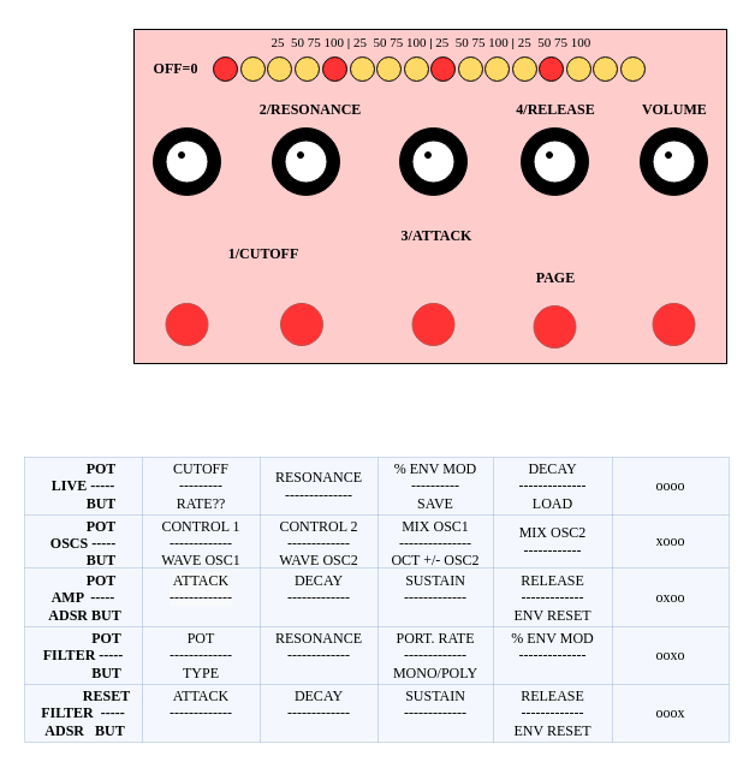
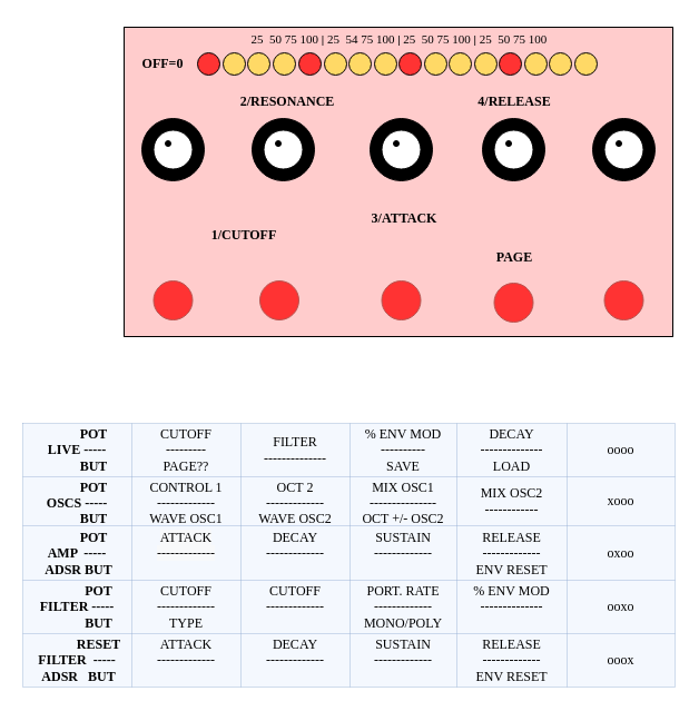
- <mxCell id="91" value="&amp;nbsp;25 &amp;nbsp;50 75 100 &lt;b&gt;|&lt;/b&gt;&amp;nbsp;25 &amp;nbsp;50 75 100 &lt;b&gt;|&lt;/b&gt;&amp;nbsp;25 &amp;nbsp;50 75 100 &lt;b&gt;|&lt;/b&gt;&amp;nbsp;25 &amp;nbsp;50 75 100" style="text;html=1;strokeColor=none;fillColor=none;align=center;verticalAlign=middle;whiteSpace=wrap;rounded=0;opacity=30;fontFamily=Verdana;fontStyle=0;fontSize=11;" vertex="1" parent="1"><mxGeometry x="157.5" y="20" width="397.5" height="30" as="geometry" /></mxCell>
+ <mxCell id="91" value="&amp;nbsp;25 &amp;nbsp;50 75 100 &lt;b&gt;|&lt;/b&gt;&amp;nbsp;25 &amp;nbsp;54 75 100 &lt;b&gt;|&lt;/b&gt;&amp;nbsp;25 &amp;nbsp;50 75 100 &lt;b&gt;|&lt;/b&gt;&amp;nbsp;25 &amp;nbsp;50 75 100" style="text;html=1;strokeColor=none;fillColor=none;align=center;verticalAlign=middle;whiteSpace=wrap;rounded=0;opacity=30;fontFamily=Verdana;fontStyle=0;fontSize=11;" vertex="1" parent="1"><mxGeometry x="157.5" y="20" width="397.5" height="30" as="geometry" /></mxCell>
- <mxCell id="86" value="VOLUME" style="text;html=1;strokeColor=none;fillColor=none;align=center;verticalAlign=middle;whiteSpace=wrap;rounded=0;opacity=30;fontFamily=Verdana;fontStyle=1" vertex="1" parent="1"><mxGeometry x="530.5" y="76" width="60" height="30" as="geometry" /></mxCell>
- <mxCell id="53" value="CUTOFF&lt;br&gt;---------&lt;br&gt;RATE??" style="shape=partialRectangle;html=1;whiteSpace=wrap;connectable=0;fillColor=none;top=0;left=0;bottom=0;right=0;overflow=hidden;pointerEvents=1;fontFamily=Verdana;opacity=30;" vertex="1" parent="51"><mxGeometry x="98" width="98" height="48" as="geometry"><mxRectangle width="98" height="48" as="alternateBounds" /></mxGeometry></mxCell>
+ <mxCell id="53" value="CUTOFF&lt;br&gt;---------&lt;br&gt;PAGE??" style="shape=partialRectangle;html=1;whiteSpace=wrap;connectable=0;fillColor=none;top=0;left=0;bottom=0;right=0;overflow=hidden;pointerEvents=1;fontFamily=Verdana;opacity=30;" vertex="1" parent="51"><mxGeometry x="98" width="98" height="48" as="geometry"><mxRectangle width="98" height="48" as="alternateBounds" /></mxGeometry></mxCell>
- <mxCell id="54" value="RESONANCE&lt;br&gt;--------------&lt;br&gt;" style="shape=partialRectangle;html=1;whiteSpace=wrap;connectable=0;fillColor=none;top=0;left=0;bottom=0;right=0;overflow=hidden;pointerEvents=1;fontFamily=Verdana;opacity=30;" vertex="1" parent="51"><mxGeometry x="196" width="98" height="48" as="geometry"><mxRectangle width="98" height="48" as="alternateBounds" /></mxGeometry></mxCell>
+ <mxCell id="54" value="FILTER&lt;br&gt;--------------&lt;br&gt;" style="shape=partialRectangle;html=1;whiteSpace=wrap;connectable=0;fillColor=none;top=0;left=0;bottom=0;right=0;overflow=hidden;pointerEvents=1;fontFamily=Verdana;opacity=30;" vertex="1" parent="51"><mxGeometry x="196" width="98" height="48" as="geometry"><mxRectangle width="98" height="48" as="alternateBounds" /></mxGeometry></mxCell>
- <mxCell id="61" value="CONTROL 2&lt;br&gt;-------------&lt;br&gt;WAVE OSC2" style="shape=partialRectangle;html=1;whiteSpace=wrap;connectable=0;fillColor=none;top=0;left=0;bottom=0;right=0;overflow=hidden;pointerEvents=1;fontFamily=Verdana;opacity=30;" vertex="1" parent="58"><mxGeometry x="196" width="98" height="44" as="geometry"><mxRectangle width="98" height="44" as="alternateBounds" /></mxGeometry></mxCell>
+ <mxCell id="61" value="OCT 2&lt;br&gt;-------------&lt;br&gt;WAVE OSC2" style="shape=partialRectangle;html=1;whiteSpace=wrap;connectable=0;fillColor=none;top=0;left=0;bottom=0;right=0;overflow=hidden;pointerEvents=1;fontFamily=Verdana;opacity=30;" vertex="1" parent="58"><mxGeometry x="196" width="98" height="44" as="geometry"><mxRectangle width="98" height="44" as="alternateBounds" /></mxGeometry></mxCell>
- <mxCell id="74" value="&lt;span style=&quot;font-family: &amp;#34;verdana&amp;#34;&quot;&gt;POT&lt;/span&gt;&lt;br style=&quot;font-family: &amp;#34;verdana&amp;#34;&quot;&gt;&lt;span style=&quot;font-family: &amp;#34;verdana&amp;#34;&quot;&gt;-------------&lt;br&gt;TYPE&lt;br&gt;&lt;/span&gt;" style="shape=partialRectangle;html=1;whiteSpace=wrap;connectable=0;fillColor=none;top=0;left=0;bottom=0;right=0;overflow=hidden;pointerEvents=1;fontFamily=Verdana;opacity=30;" vertex="1" parent="72"><mxGeometry x="98" width="98" height="48" as="geometry"><mxRectangle width="98" height="48" as="alternateBounds" /></mxGeometry></mxCell>
+ <mxCell id="74" value="&lt;span style=&quot;font-family: &amp;#34;verdana&amp;#34;&quot;&gt;CUTOFF&lt;/span&gt;&lt;br style=&quot;font-family: &amp;#34;verdana&amp;#34;&quot;&gt;&lt;span style=&quot;font-family: &amp;#34;verdana&amp;#34;&quot;&gt;-------------&lt;br&gt;TYPE&lt;br&gt;&lt;/span&gt;" style="shape=partialRectangle;html=1;whiteSpace=wrap;connectable=0;fillColor=none;top=0;left=0;bottom=0;right=0;overflow=hidden;pointerEvents=1;fontFamily=Verdana;opacity=30;" vertex="1" parent="72"><mxGeometry x="98" width="98" height="48" as="geometry"><mxRectangle width="98" height="48" as="alternateBounds" /></mxGeometry></mxCell>
- <mxCell id="75" value="&lt;span style=&quot;font-family: &amp;#34;verdana&amp;#34;&quot;&gt;RESONANCE&lt;/span&gt;&lt;br style=&quot;font-family: &amp;#34;verdana&amp;#34;&quot;&gt;&lt;span style=&quot;font-family: &amp;#34;verdana&amp;#34;&quot;&gt;-------------&lt;br&gt;&lt;br&gt;&lt;/span&gt;" style="shape=partialRectangle;html=1;whiteSpace=wrap;connectable=0;fillColor=none;top=0;left=0;bottom=0;right=0;overflow=hidden;pointerEvents=1;fontFamily=Verdana;opacity=30;" vertex="1" parent="72"><mxGeometry x="196" width="98" height="48" as="geometry"><mxRectangle width="98" height="48" as="alternateBounds" /></mxGeometry></mxCell>
+ <mxCell id="75" value="&lt;span style=&quot;font-family: &amp;#34;verdana&amp;#34;&quot;&gt;CUTOFF&lt;/span&gt;&lt;br style=&quot;font-family: &amp;#34;verdana&amp;#34;&quot;&gt;&lt;span style=&quot;font-family: &amp;#34;verdana&amp;#34;&quot;&gt;-------------&lt;br&gt;&lt;br&gt;&lt;/span&gt;" style="shape=partialRectangle;html=1;whiteSpace=wrap;connectable=0;fillColor=none;top=0;left=0;bottom=0;right=0;overflow=hidden;pointerEvents=1;fontFamily=Verdana;opacity=30;" vertex="1" parent="72"><mxGeometry x="196" width="98" height="48" as="geometry"><mxRectangle width="98" height="48" as="alternateBounds" /></mxGeometry></mxCell>
